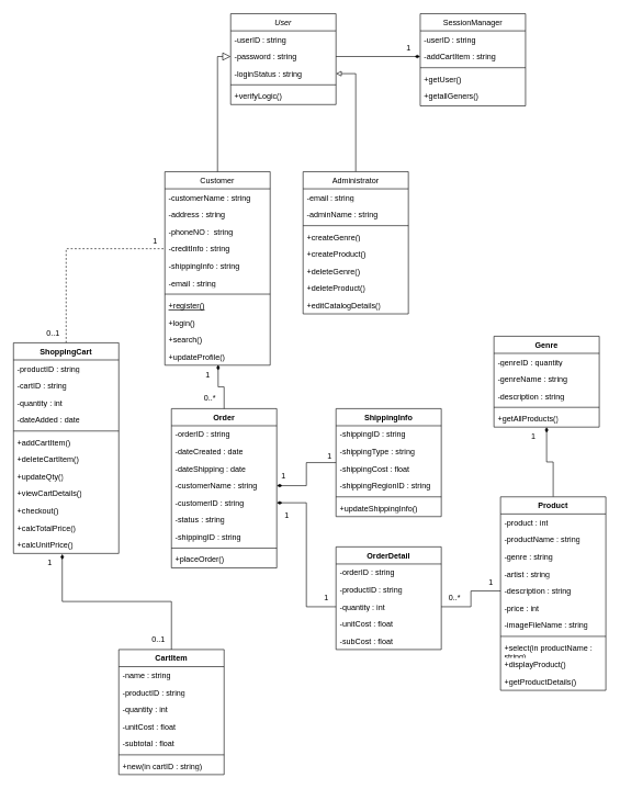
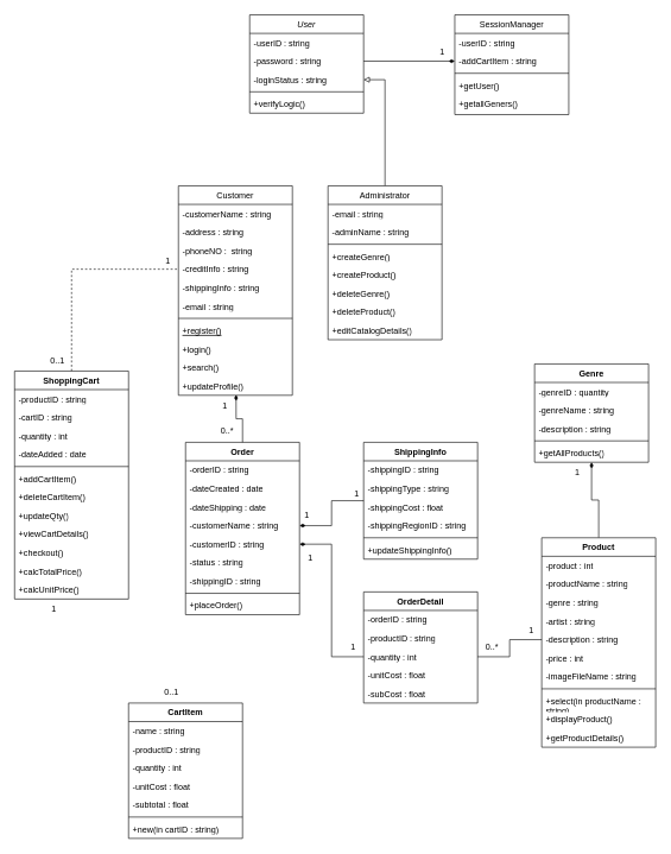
- <mxCell id="20" value="" style="endArrow=block;endSize=10;endFill=0;shadow=0;strokeWidth=1;rounded=0;curved=0;edgeStyle=elbowEdgeStyle;elbow=vertical;entryX=0;entryY=0.5;entryDx=0;entryDy=0;exitX=0.5;exitY=0;exitDx=0;exitDy=0;" parent="1" source="8" target="4" edge="1"><mxGeometry width="160" relative="1" as="geometry"><mxPoint x="310" y="250" as="sourcePoint" /><mxPoint x="310" y="110" as="targetPoint" /><Array as="points"><mxPoint x="310" y="85" /></Array></mxGeometry></mxCell>
- <mxCell id="96" style="edgeStyle=orthogonalEdgeStyle;rounded=0;orthogonalLoop=1;jettySize=auto;html=1;entryX=0.463;entryY=1.035;entryDx=0;entryDy=0;entryPerimeter=0;endArrow=diamondThin;endFill=1;" edge="1" parent="1" source="78" target="53"><mxGeometry relative="1" as="geometry" /></mxCell>
